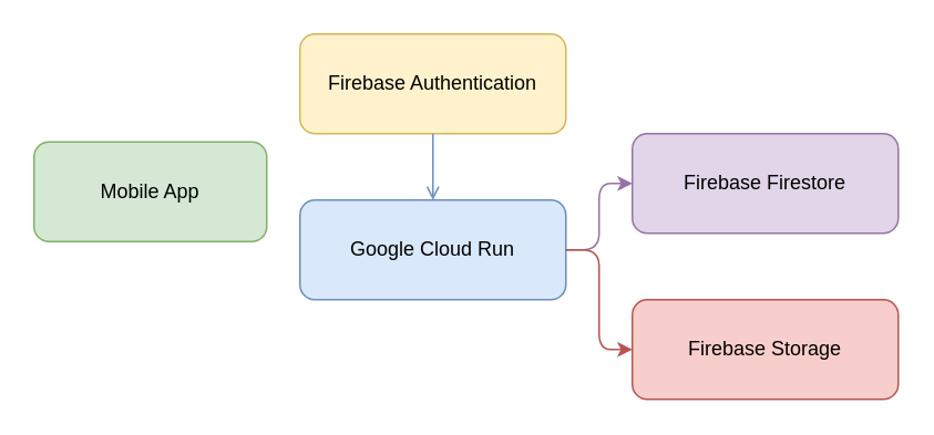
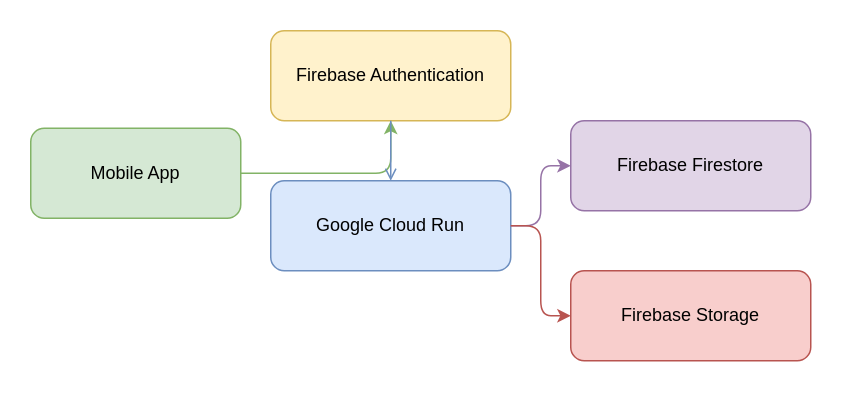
+ <mxCell id="7" style="edgeStyle=orthogonalEdgeStyle;rounded=1;orthogonalLoop=1;html=1;strokeColor=#82B366;" edge="1" parent="1" source="2" target="3"><mxGeometry relative="1" as="geometry" /></mxCell>
